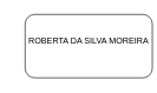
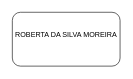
- <mxCell id="2" value="ROBERTA DA SILVA MOREIRA&lt;div&gt;&amp;nbsp;&lt;/div&gt;" style="rounded=1;whiteSpace=wrap;html=1;" parent="1" vertex="1"><mxGeometry x="35" y="20" width="180" height="90" as="geometry" /></mxCell>
+ <mxCell id="2" value="ROBERTA DA SILVA MOREIRA&lt;div&gt;&amp;nbsp;&lt;/div&gt;" style="rounded=1;whiteSpace=wrap;html=1;" parent="1" vertex="1"><mxGeometry x="20" y="20" width="180" height="90" as="geometry" /></mxCell>
